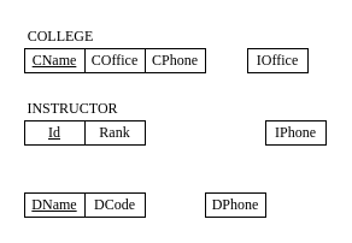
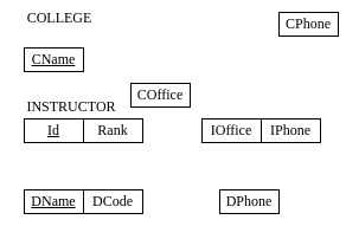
- <mxCell id="5" value="&lt;font face=&quot;Times New Roman&quot;&gt;COLLEGE&lt;/font&gt;" style="text;html=1;align=center;verticalAlign=middle;whiteSpace=wrap;rounded=0;" vertex="1" parent="1"><mxGeometry x="20" y="20" width="60" height="20" as="geometry" /></mxCell>
+ <mxCell id="5" value="&lt;font face=&quot;Times New Roman&quot;&gt;COLLEGE&lt;/font&gt;" style="text;html=1;align=center;verticalAlign=middle;whiteSpace=wrap;rounded=0;" vertex="1" parent="1"><mxGeometry x="20" y="5" width="60" height="20" as="geometry" /></mxCell>
- <mxCell id="3" value="&lt;font face=&quot;Times New Roman&quot;&gt;COffice&lt;/font&gt;" style="rounded=0;whiteSpace=wrap;html=1;" vertex="1" parent="1"><mxGeometry x="70" y="40" width="50" height="20" as="geometry" /></mxCell>
+ <mxCell id="3" value="&lt;font face=&quot;Times New Roman&quot;&gt;COffice&lt;/font&gt;" style="rounded=0;whiteSpace=wrap;html=1;" vertex="1" parent="1"><mxGeometry x="110" y="70" width="50" height="20" as="geometry" /></mxCell>
- <mxCell id="4" value="&lt;font face=&quot;Times New Roman&quot;&gt;CPhone&lt;/font&gt;" style="rounded=0;whiteSpace=wrap;html=1;" vertex="1" parent="1"><mxGeometry x="120" y="40" width="50" height="20" as="geometry" /></mxCell>
+ <mxCell id="4" value="&lt;font face=&quot;Times New Roman&quot;&gt;CPhone&lt;/font&gt;" style="rounded=0;whiteSpace=wrap;html=1;" vertex="1" parent="1"><mxGeometry x="235" y="10" width="50" height="20" as="geometry" /></mxCell>
- <mxCell id="9" value="&lt;font face=&quot;Times New Roman&quot;&gt;IOffice&lt;/font&gt;" style="rounded=0;whiteSpace=wrap;html=1;" vertex="1" parent="1"><mxGeometry x="205" y="40" width="50" height="20" as="geometry" /></mxCell>
+ <mxCell id="9" value="&lt;font face=&quot;Times New Roman&quot;&gt;IOffice&lt;/font&gt;" style="rounded=0;whiteSpace=wrap;html=1;" vertex="1" parent="1"><mxGeometry x="170" y="100" width="50" height="20" as="geometry" /></mxCell>
- <mxCell id="13" value="&lt;font face=&quot;Times New Roman&quot;&gt;DPhone&lt;/font&gt;" style="rounded=0;whiteSpace=wrap;html=1;" vertex="1" parent="1"><mxGeometry x="170" y="160" width="50" height="20" as="geometry" /></mxCell>
+ <mxCell id="13" value="&lt;font face=&quot;Times New Roman&quot;&gt;DPhone&lt;/font&gt;" style="rounded=0;whiteSpace=wrap;html=1;" vertex="1" parent="1"><mxGeometry x="185" y="160" width="50" height="20" as="geometry" /></mxCell>
